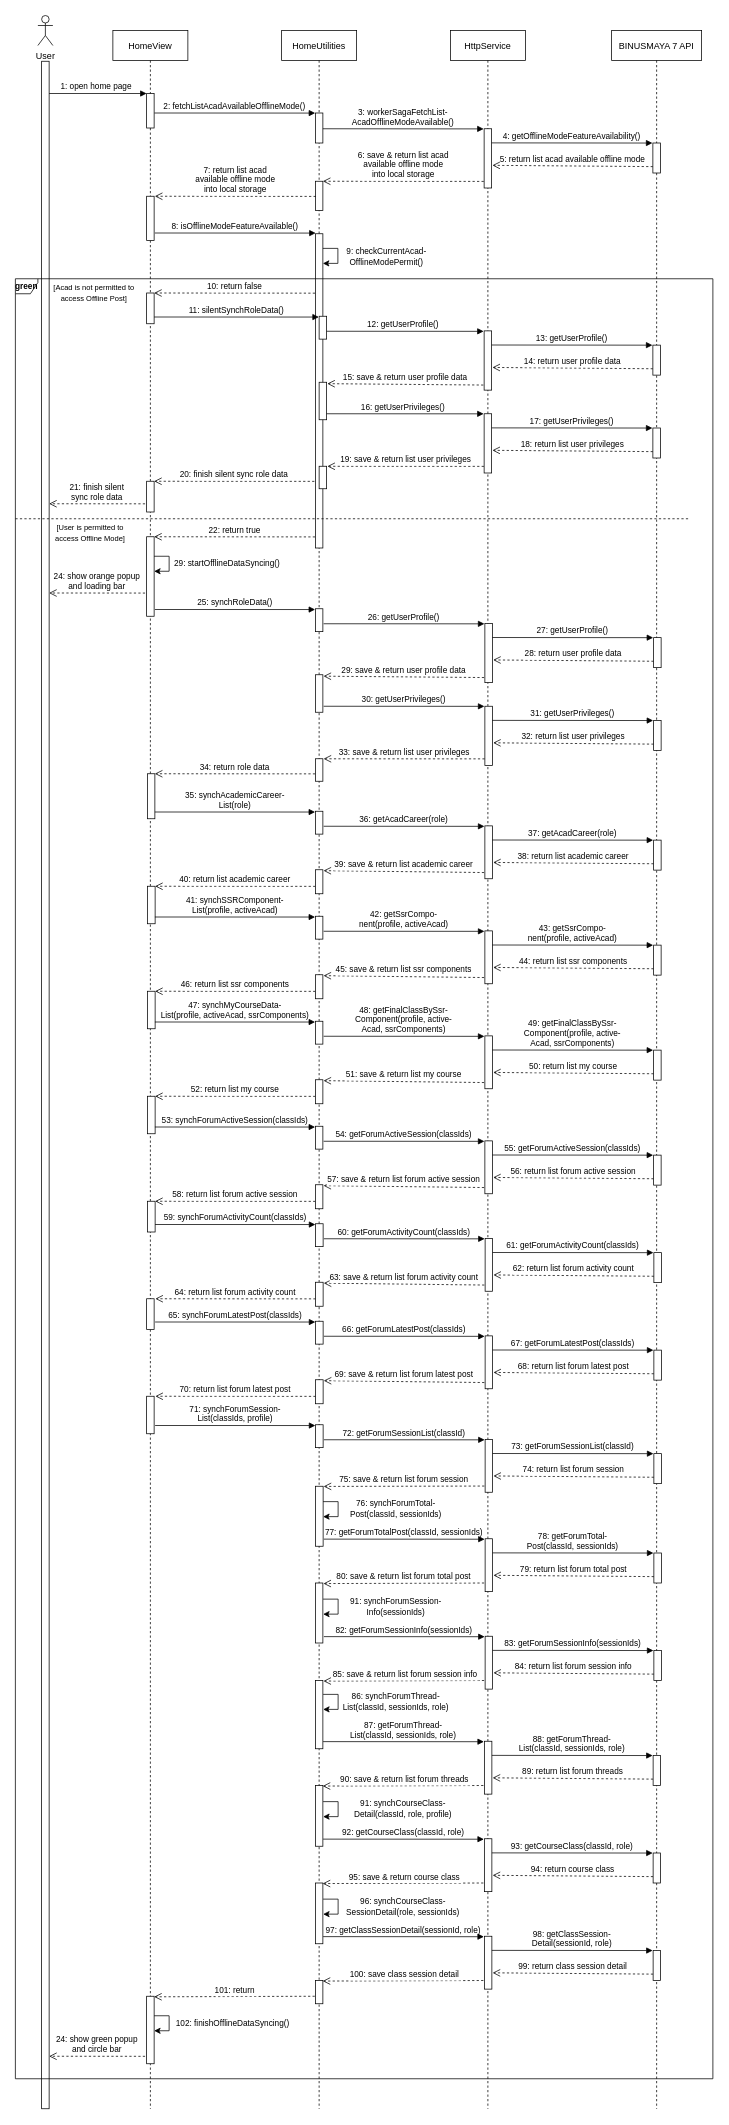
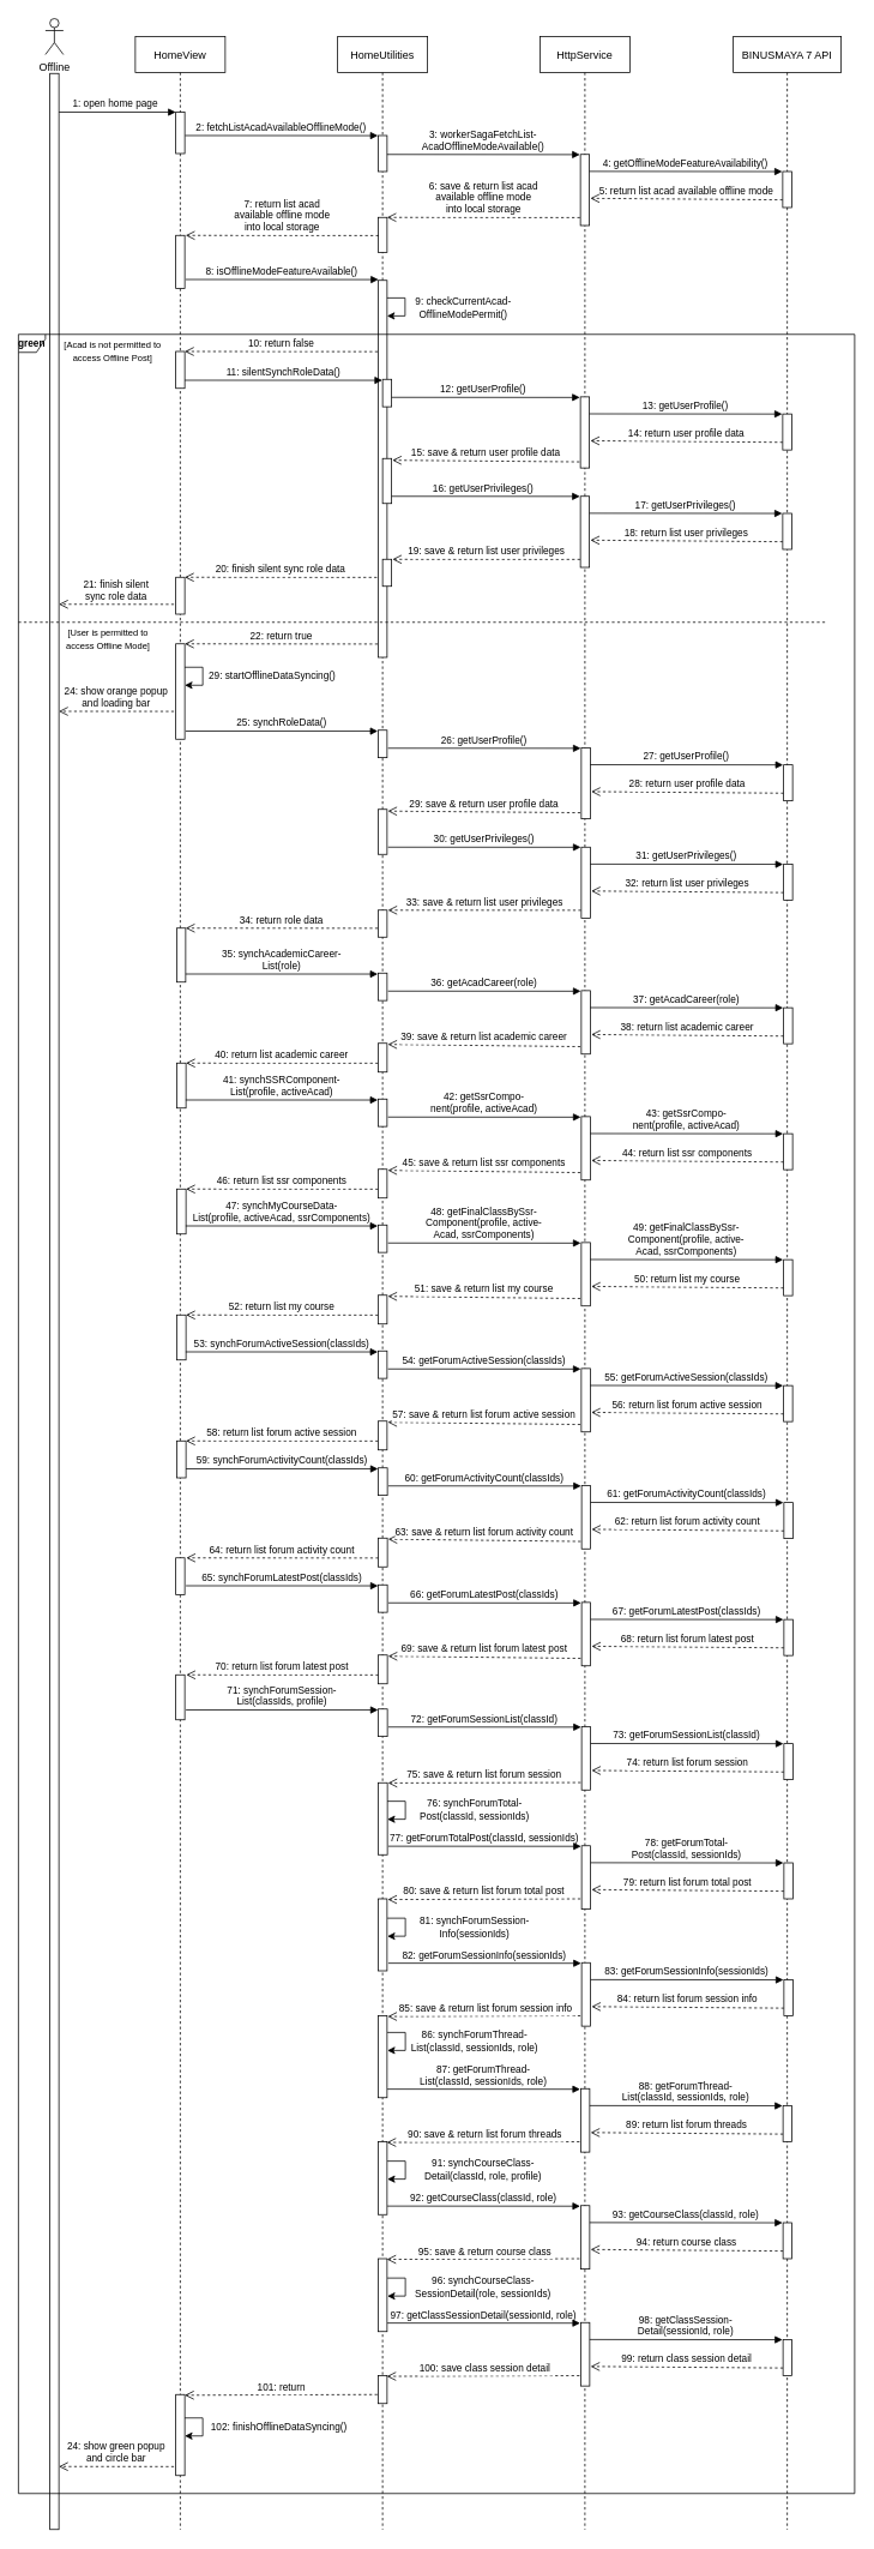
- <mxCell id="14" value="User" style="shape=umlActor;verticalLabelPosition=bottom;verticalAlign=top;html=1;outlineConnect=0;" parent="13" vertex="1"><mxGeometry y="-20" width="20" height="40" as="geometry" /></mxCell>
+ <mxCell id="14" value="Offline" style="shape=umlActor;verticalLabelPosition=bottom;verticalAlign=top;html=1;outlineConnect=0;" parent="13" vertex="1"><mxGeometry y="-20" width="20" height="40" as="geometry" /></mxCell>
- <mxCell id="159" value="&lt;span style=&quot;font-size: 11px;&quot;&gt;91:&amp;nbsp;synchForumSession-Info(sessionIds)&lt;/span&gt;" style="text;html=1;strokeColor=none;fillColor=none;align=center;verticalAlign=middle;whiteSpace=wrap;rounded=0;" vertex="1" parent="1"><mxGeometry x="455.33" y="2131" width="145" height="20" as="geometry" /></mxCell>
+ <mxCell id="159" value="&lt;span style=&quot;font-size: 11px;&quot;&gt;81:&amp;nbsp;synchForumSession-Info(sessionIds)&lt;/span&gt;" style="text;html=1;strokeColor=none;fillColor=none;align=center;verticalAlign=middle;whiteSpace=wrap;rounded=0;" vertex="1" parent="1"><mxGeometry x="455.33" y="2131" width="145" height="20" as="geometry" /></mxCell>
